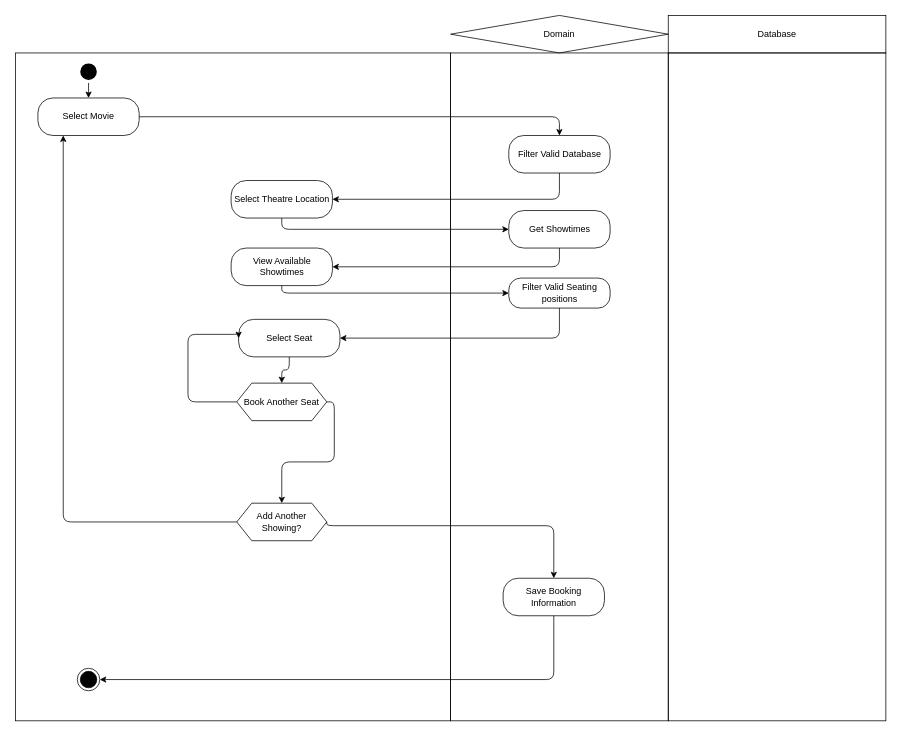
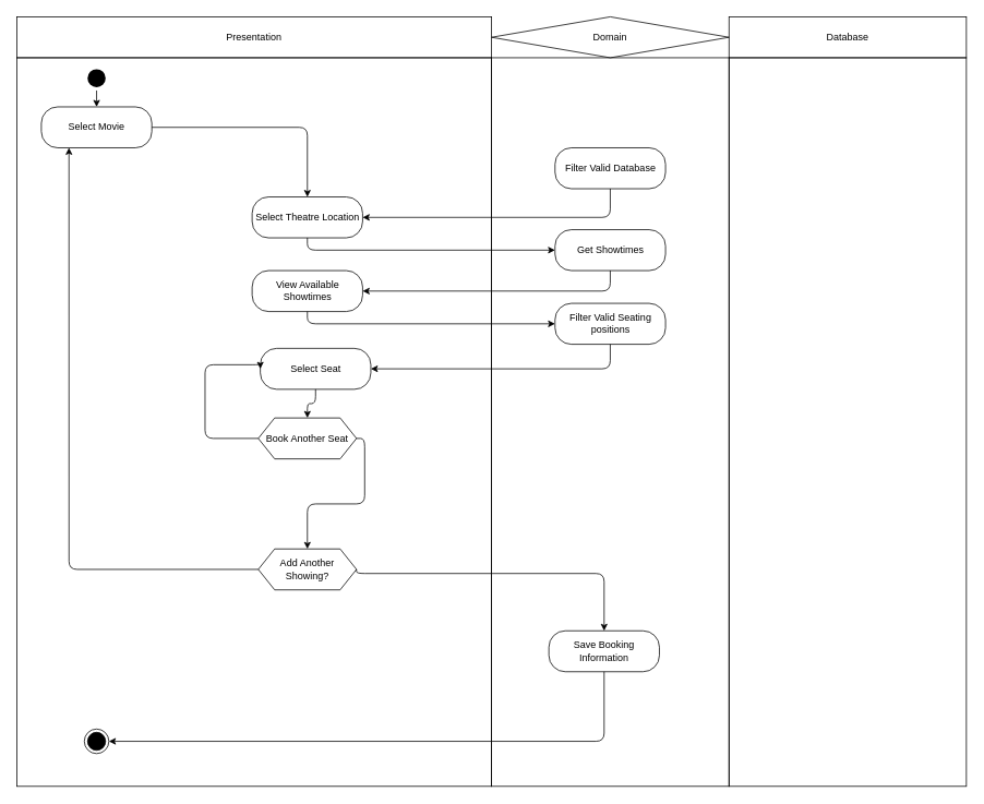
+ <mxCell id="5" value="Presentation" style="rounded=0;whiteSpace=wrap;html=1;strokeColor=#000000;fontColor=#000000;fillColor=none;" vertex="1" parent="1"><mxGeometry x="20" y="20" width="580" height="50" as="geometry" /></mxCell>
- <mxCell id="9" style="edgeStyle=orthogonalEdgeStyle;jumpStyle=arc;html=1;exitX=1;exitY=0.5;exitDx=0;exitDy=0;entryX=0.5;entryY=0;entryDx=0;entryDy=0;strokeColor=#000000;" edge="1" parent="1" source="10" target="26"><mxGeometry relative="1" as="geometry" /></mxCell>
+ <mxCell id="9" style="edgeStyle=orthogonalEdgeStyle;jumpStyle=arc;html=1;exitX=1;exitY=0.5;exitDx=0;exitDy=0;strokeColor=#000000;" edge="1" parent="1" source="10" target="13"><mxGeometry relative="1" as="geometry" /></mxCell>
- <mxCell id="28" value="Filter Valid Seating positions" style="rounded=1;whiteSpace=wrap;html=1;arcSize=40;fontColor=#000000;fillColor=none;strokeColor=#000000;" vertex="1" parent="1"><mxGeometry x="677.5" y="370" width="135" height="40" as="geometry" /></mxCell>
+ <mxCell id="28" value="Filter Valid Seating positions" style="rounded=1;whiteSpace=wrap;html=1;arcSize=40;fontColor=#000000;fillColor=none;strokeColor=#000000;" vertex="1" parent="1"><mxGeometry x="677.5" y="370" width="135" height="50" as="geometry" /></mxCell>
